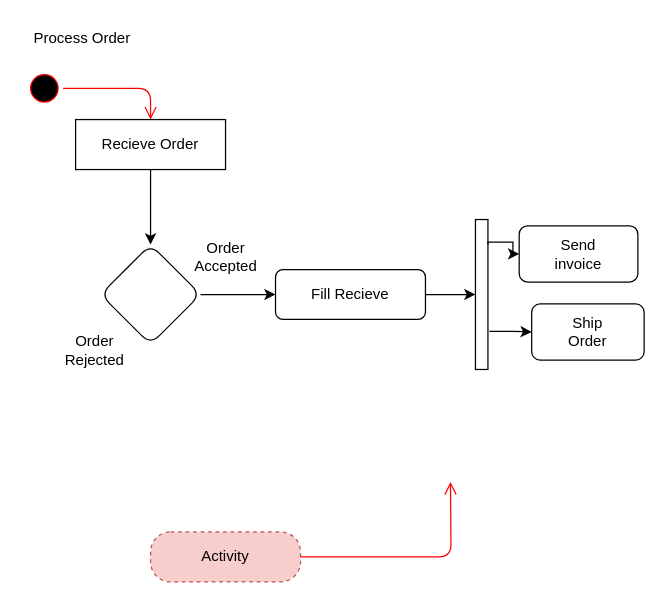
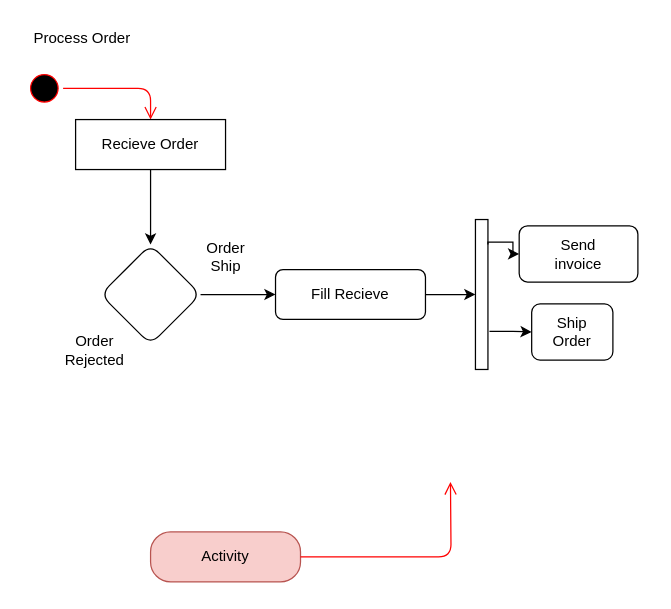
- <mxCell id="11" value="Order&lt;br&gt;Accepted" style="text;html=1;align=center;verticalAlign=middle;resizable=0;points=[];autosize=1;strokeColor=none;" parent="1" vertex="1"><mxGeometry x="145" y="190" width="70" height="30" as="geometry" /></mxCell>
+ <mxCell id="11" value="Order&lt;br&gt;Ship" style="text;html=1;align=center;verticalAlign=middle;resizable=0;points=[];autosize=1;strokeColor=none;" parent="1" vertex="1"><mxGeometry x="145" y="190" width="70" height="30" as="geometry" /></mxCell>
- <mxCell id="16" value="Ship&lt;br&gt;Order" style="rounded=1;whiteSpace=wrap;html=1;" parent="1" vertex="1"><mxGeometry x="425" y="242.5" width="90" height="45" as="geometry" /></mxCell>
+ <mxCell id="16" value="Ship&lt;br&gt;Order" style="rounded=1;whiteSpace=wrap;html=1;" parent="1" vertex="1"><mxGeometry x="425" y="242.5" width="65" height="45" as="geometry" /></mxCell>
- <mxCell id="18" value="Activity" style="rounded=1;whiteSpace=wrap;html=1;arcSize=40;fillColor=#f8cecc;strokeColor=#b85450;dashed=1;" parent="1" vertex="1"><mxGeometry x="120" y="425" width="120" height="40" as="geometry" /></mxCell>
+ <mxCell id="18" value="Activity" style="rounded=1;whiteSpace=wrap;html=1;arcSize=40;fillColor=#f8cecc;strokeColor=#b85450;" parent="1" vertex="1"><mxGeometry x="120" y="425" width="120" height="40" as="geometry" /></mxCell>
